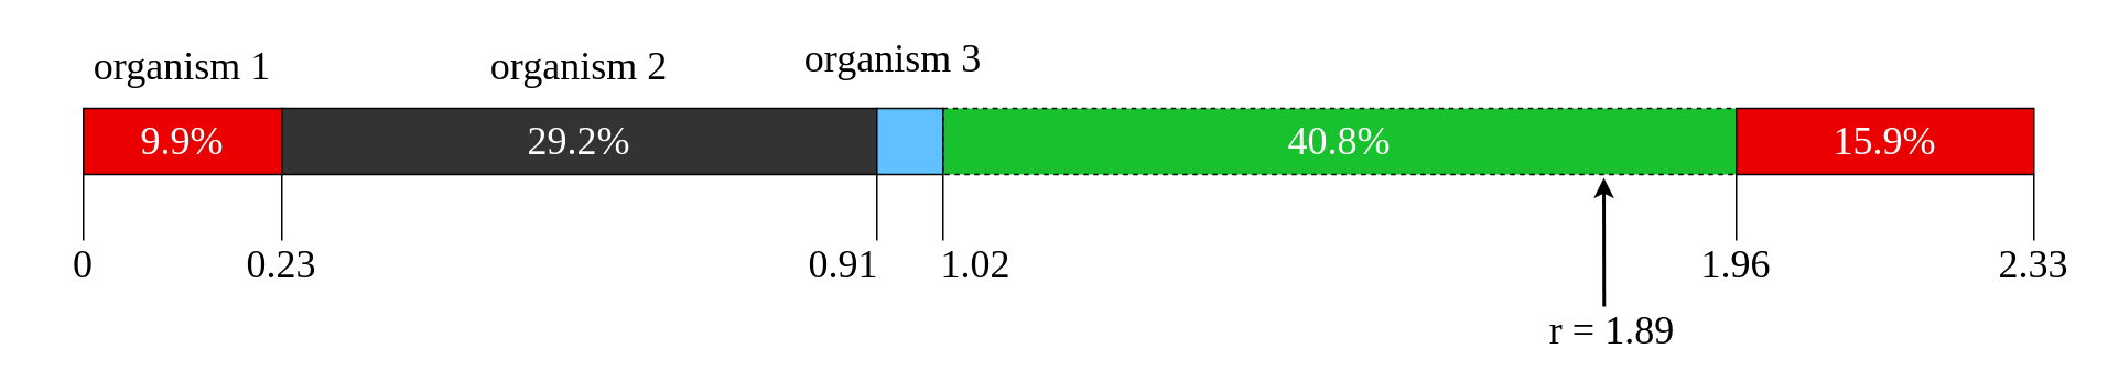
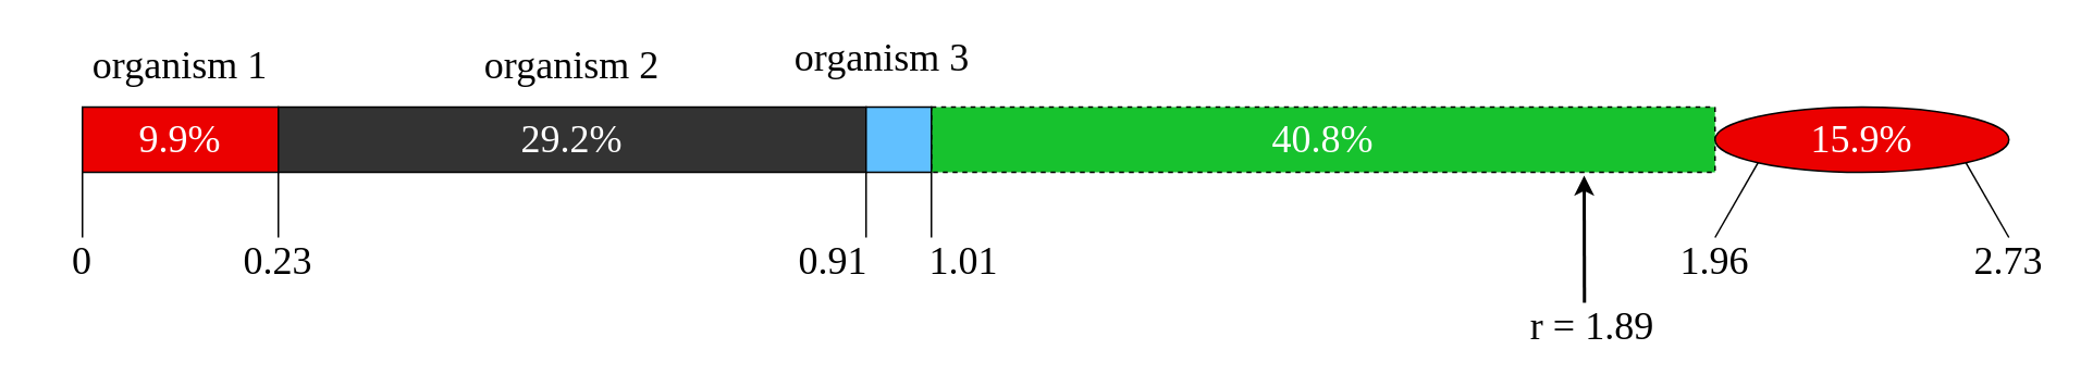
- <mxCell id="6" value="&lt;div&gt;&lt;font style=&quot;font-size: 24px;&quot; face=&quot;Verdana&quot; color=&quot;#ffffff&quot;&gt;15.9%&lt;/font&gt;&lt;/div&gt;" style="rounded=0;whiteSpace=wrap;html=1;fillColor=#EB0000;" parent="1" vertex="1"><mxGeometry x="1050" y="65" width="180" height="40" as="geometry" /></mxCell>
+ <mxCell id="6" value="&lt;div&gt;&lt;font style=&quot;font-size: 24px;&quot; face=&quot;Verdana&quot; color=&quot;#ffffff&quot;&gt;15.9%&lt;/font&gt;&lt;/div&gt;" style="ellipse;whiteSpace=wrap;html=1;fillColor=#EB0000;" parent="1" vertex="1"><mxGeometry x="1050" y="65" width="180" height="40" as="geometry" /></mxCell>
- <mxCell id="17" value="&lt;font style=&quot;font-size: 24px;&quot; face=&quot;Verdana&quot;&gt;1.02&lt;/font&gt;" style="text;html=1;strokeColor=none;fillColor=none;align=center;verticalAlign=middle;whiteSpace=wrap;rounded=0;" parent="1" vertex="1"><mxGeometry x="560" y="145" width="60" height="30" as="geometry" /></mxCell>
+ <mxCell id="17" value="&lt;font style=&quot;font-size: 24px;&quot; face=&quot;Verdana&quot;&gt;1.01&lt;/font&gt;" style="text;html=1;strokeColor=none;fillColor=none;align=center;verticalAlign=middle;whiteSpace=wrap;rounded=0;" parent="1" vertex="1"><mxGeometry x="560" y="145" width="60" height="30" as="geometry" /></mxCell>
- <mxCell id="19" value="&lt;font style=&quot;font-size: 24px;&quot; face=&quot;Verdana&quot;&gt;2.33&lt;/font&gt;" style="text;html=1;strokeColor=none;fillColor=none;align=center;verticalAlign=middle;whiteSpace=wrap;rounded=0;" parent="1" vertex="1"><mxGeometry x="1200" y="145" width="60" height="30" as="geometry" /></mxCell>
+ <mxCell id="19" value="&lt;font style=&quot;font-size: 24px;&quot; face=&quot;Verdana&quot;&gt;2.73&lt;/font&gt;" style="text;html=1;strokeColor=none;fillColor=none;align=center;verticalAlign=middle;whiteSpace=wrap;rounded=0;" parent="1" vertex="1"><mxGeometry x="1200" y="145" width="60" height="30" as="geometry" /></mxCell>
